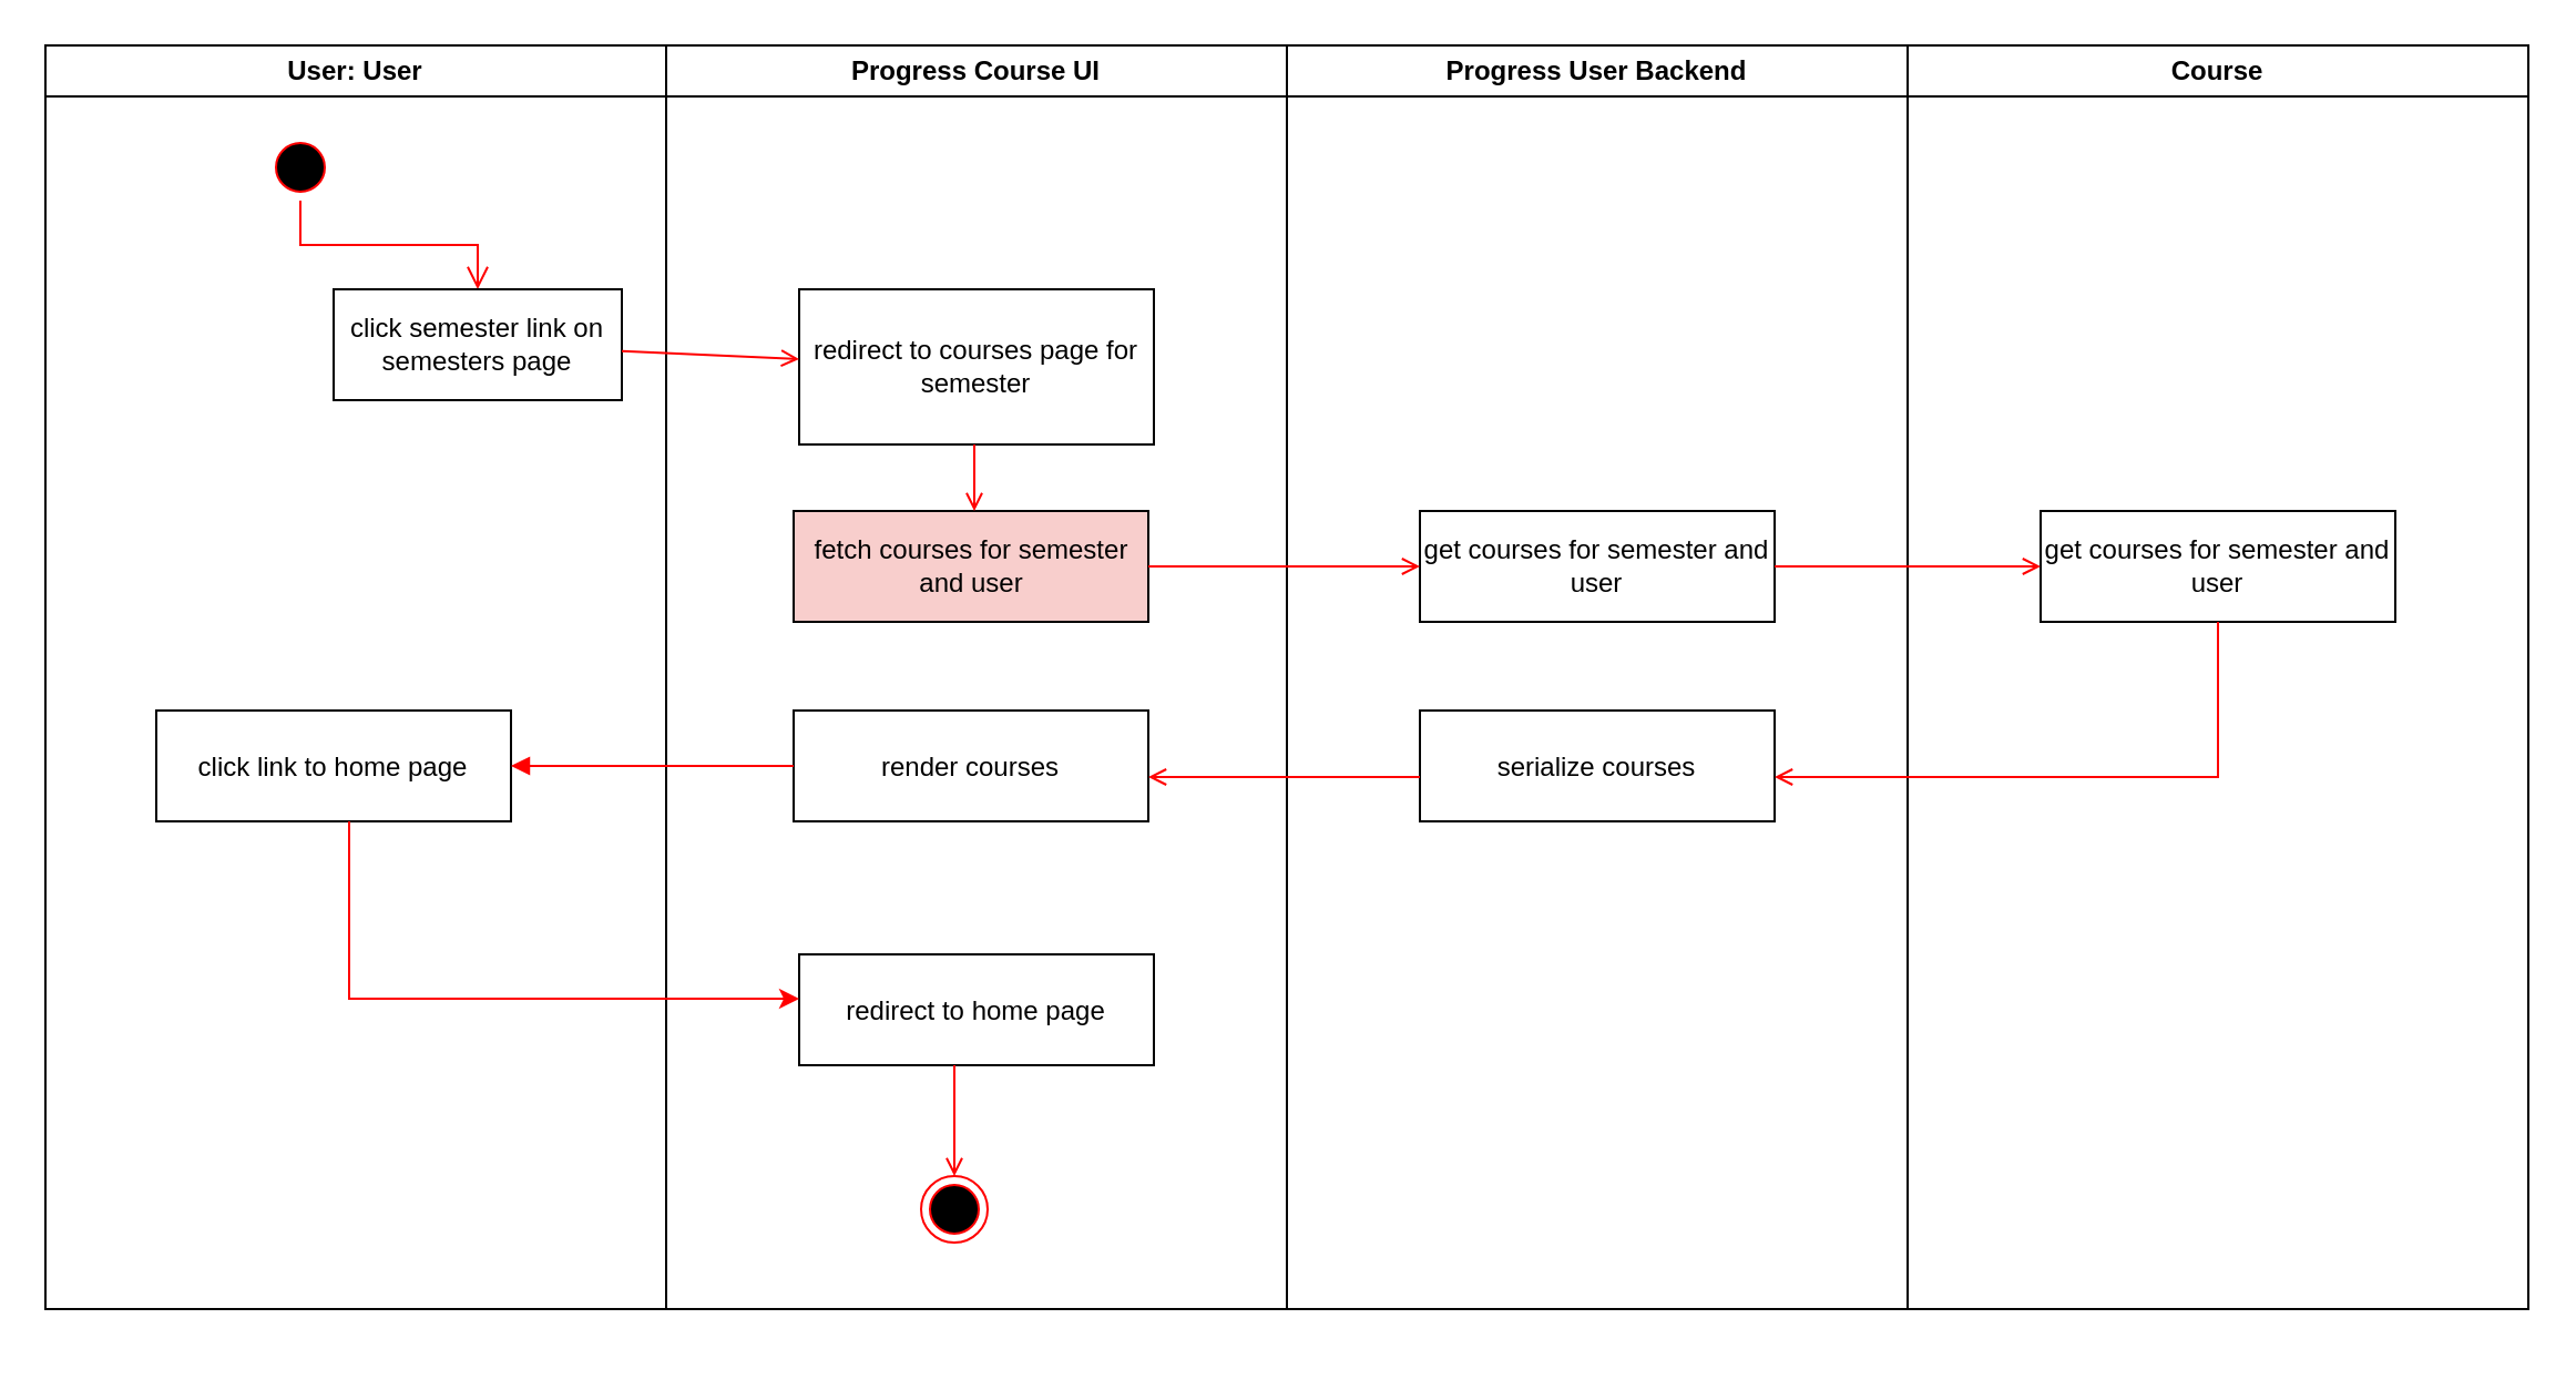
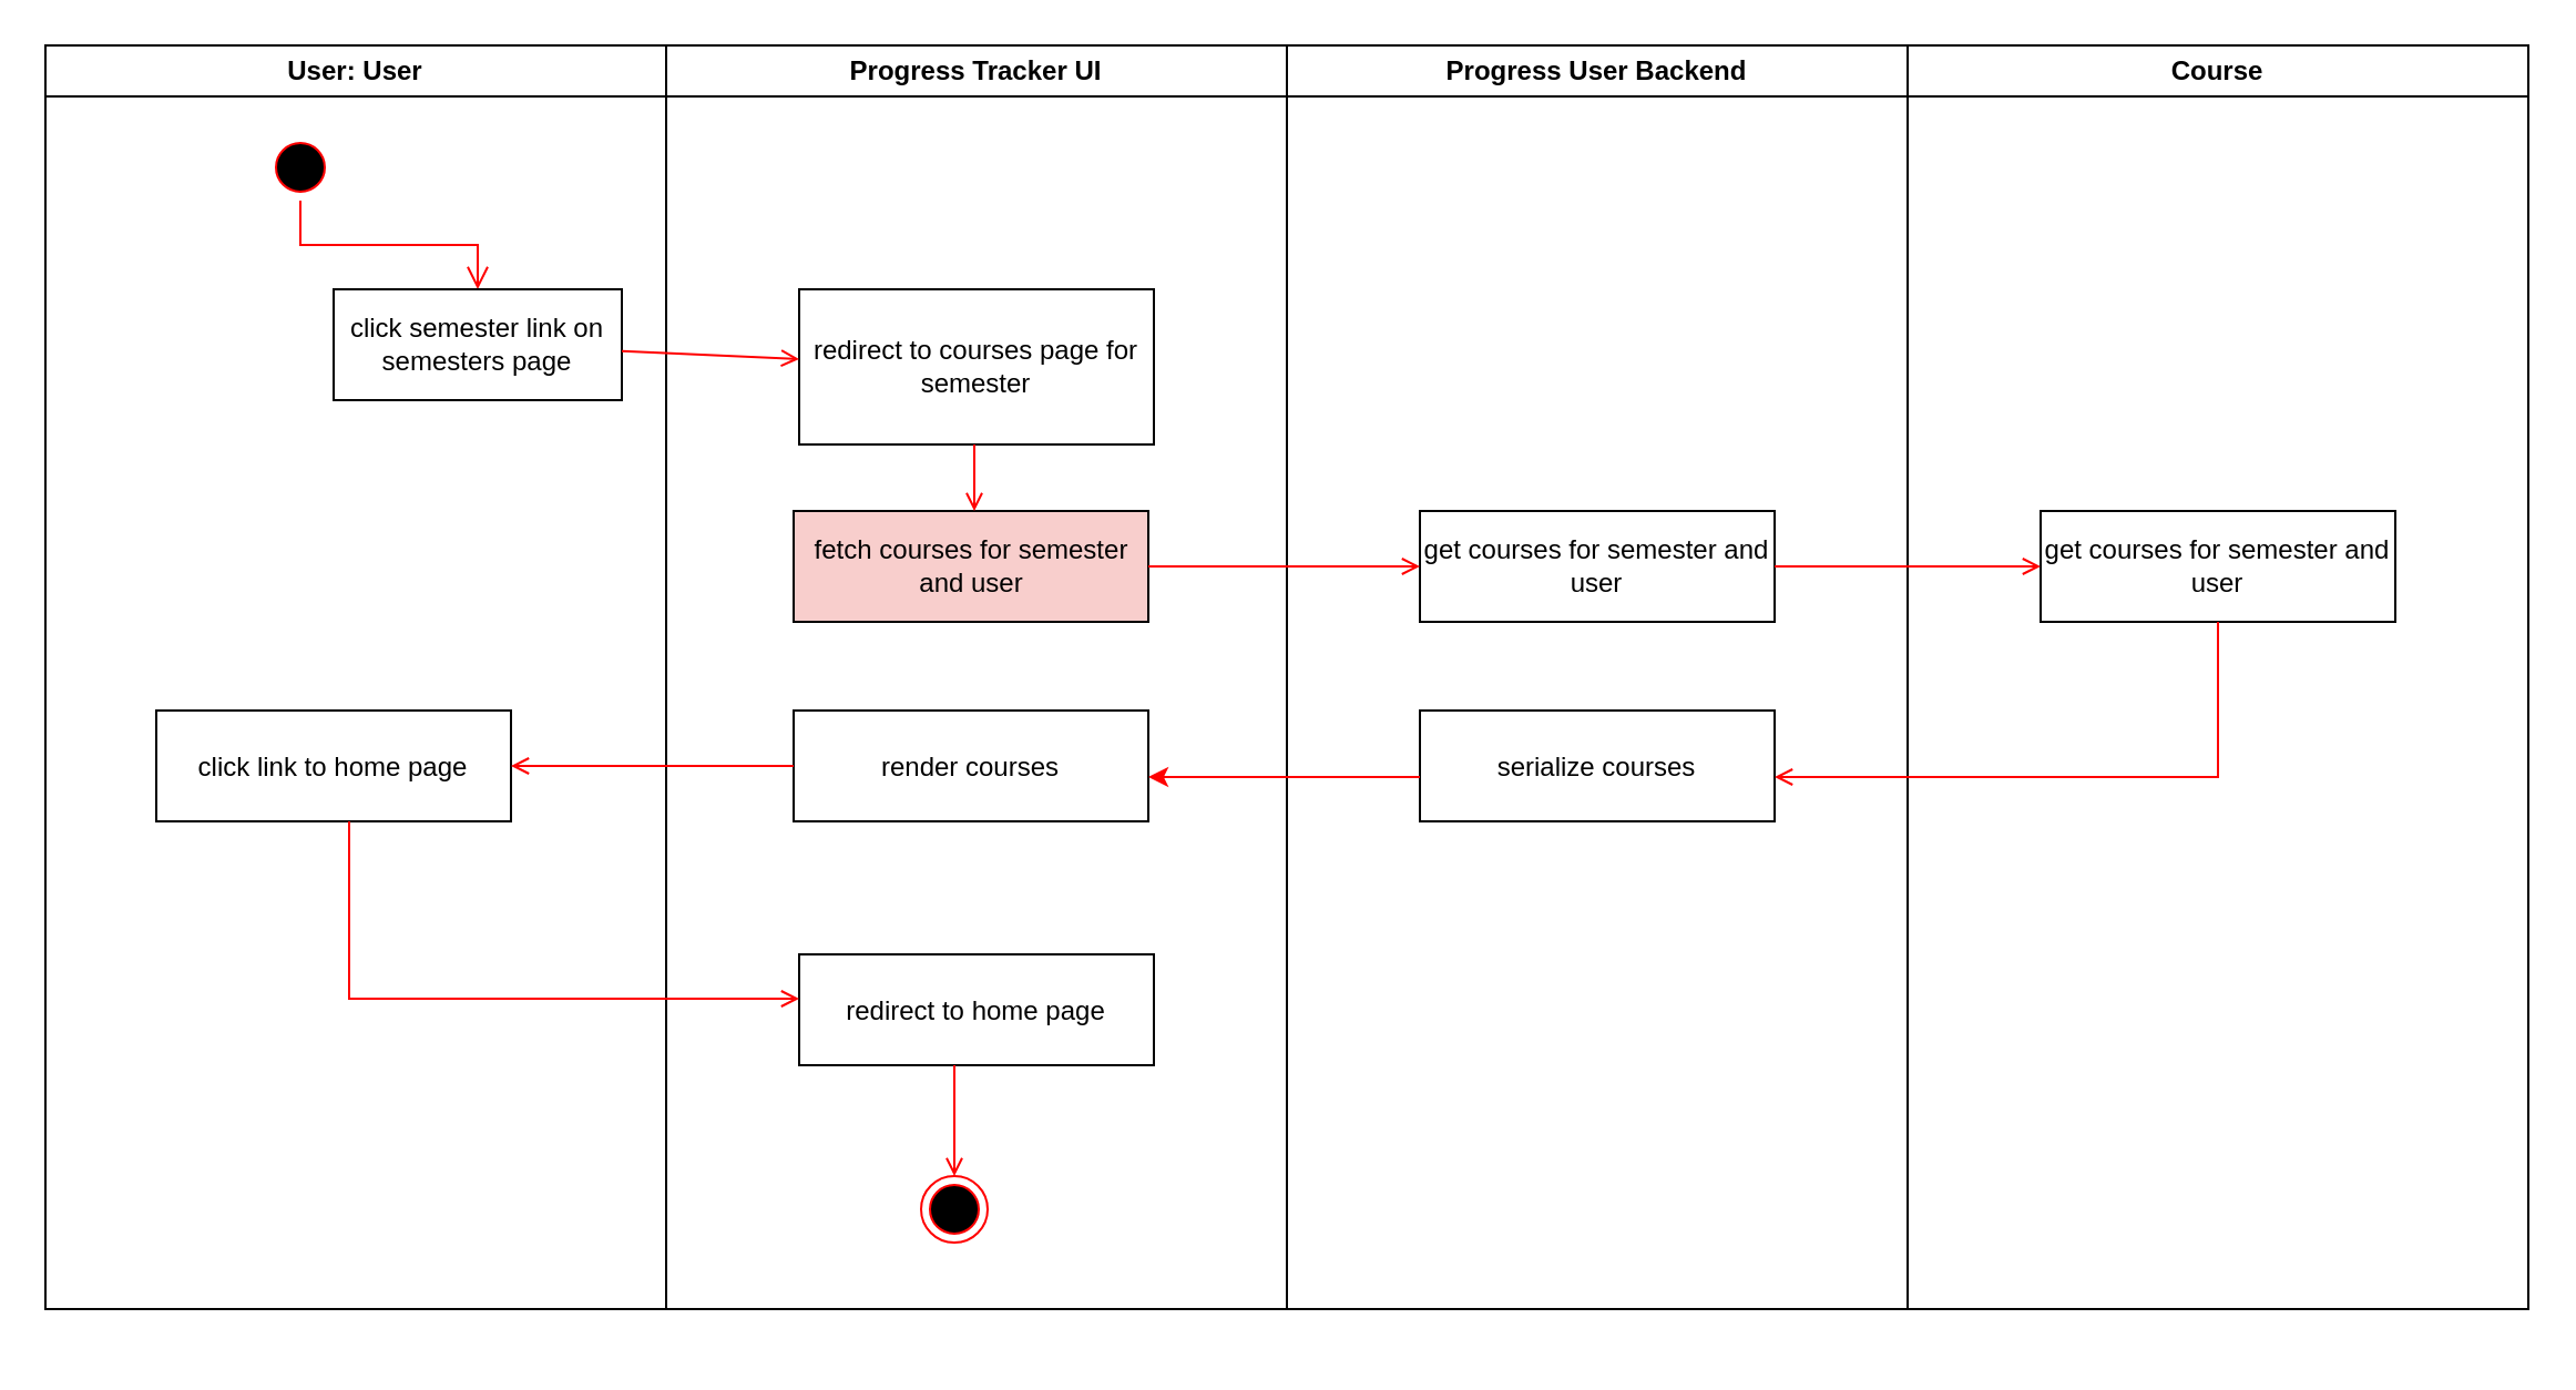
- <mxCell id="7" value="Progress Course UI" style="swimlane;whiteSpace=wrap" parent="1" vertex="1"><mxGeometry x="300" y="20" width="280" height="570" as="geometry" /></mxCell>
+ <mxCell id="7" value="Progress Tracker UI" style="swimlane;whiteSpace=wrap" parent="1" vertex="1"><mxGeometry x="300" y="20" width="280" height="570" as="geometry" /></mxCell>
- <mxCell id="25" value="" style="endArrow=block;strokeColor=#FF0000;endFill=1;rounded=0;jumpStyle=arc;edgeStyle=elbowEdgeStyle;" parent="1" source="11" target="6" edge="1"><mxGeometry relative="1" as="geometry"><mxPoint x="352.5" y="390" as="sourcePoint" /><mxPoint x="230" y="390" as="targetPoint" /><Array as="points"><mxPoint x="300" y="345" /><mxPoint x="342" y="490" /><mxPoint x="372" y="460" /><mxPoint x="282" y="490" /><mxPoint x="332" y="480" /></Array></mxGeometry></mxCell>
+ <mxCell id="25" value="" style="endArrow=open;strokeColor=#FF0000;endFill=1;rounded=0;jumpStyle=arc;edgeStyle=elbowEdgeStyle;" parent="1" source="11" target="6" edge="1"><mxGeometry relative="1" as="geometry"><mxPoint x="352.5" y="390" as="sourcePoint" /><mxPoint x="230" y="390" as="targetPoint" /><Array as="points"><mxPoint x="300" y="345" /><mxPoint x="342" y="490" /><mxPoint x="372" y="460" /><mxPoint x="282" y="490" /><mxPoint x="332" y="480" /></Array></mxGeometry></mxCell>
- <mxCell id="24" value="" style="endArrow=open;strokeColor=#FF0000;endFill=1;rounded=0;jumpStyle=arc;edgeStyle=elbowEdgeStyle;" parent="1" source="17" target="11" edge="1"><mxGeometry relative="1" as="geometry"><mxPoint x="629.5" y="400" as="sourcePoint" /><mxPoint x="429.5" y="470" as="targetPoint" /><Array as="points"><mxPoint x="580" y="350" /><mxPoint x="629.5" y="450" /><mxPoint x="659.5" y="420" /><mxPoint x="569.5" y="450" /><mxPoint x="619.5" y="440" /></Array></mxGeometry></mxCell>
+ <mxCell id="24" value="" style="endArrow=classic;strokeColor=#FF0000;endFill=1;rounded=0;jumpStyle=arc;edgeStyle=elbowEdgeStyle;" parent="1" source="17" target="11" edge="1"><mxGeometry relative="1" as="geometry"><mxPoint x="629.5" y="400" as="sourcePoint" /><mxPoint x="429.5" y="470" as="targetPoint" /><Array as="points"><mxPoint x="580" y="350" /><mxPoint x="629.5" y="450" /><mxPoint x="659.5" y="420" /><mxPoint x="569.5" y="450" /><mxPoint x="619.5" y="440" /></Array></mxGeometry></mxCell>
- <mxCell id="26" value="" style="endArrow=classic;strokeColor=#FF0000;endFill=1;rounded=0;jumpStyle=arc;edgeStyle=elbowEdgeStyle;" parent="1" source="6" target="12" edge="1"><mxGeometry relative="1" as="geometry"><mxPoint x="176" y="400" as="sourcePoint" /><mxPoint x="86.5" y="460" as="targetPoint" /><Array as="points"><mxPoint x="157" y="450" /><mxPoint x="198.5" y="605" /><mxPoint x="228.5" y="575" /><mxPoint x="138.5" y="605" /><mxPoint x="188.5" y="595" /></Array></mxGeometry></mxCell>
+ <mxCell id="26" value="" style="endArrow=open;strokeColor=#FF0000;endFill=1;rounded=0;jumpStyle=arc;edgeStyle=elbowEdgeStyle;" parent="1" source="6" target="12" edge="1"><mxGeometry relative="1" as="geometry"><mxPoint x="176" y="400" as="sourcePoint" /><mxPoint x="86.5" y="460" as="targetPoint" /><Array as="points"><mxPoint x="157" y="450" /><mxPoint x="198.5" y="605" /><mxPoint x="228.5" y="575" /><mxPoint x="138.5" y="605" /><mxPoint x="188.5" y="595" /></Array></mxGeometry></mxCell>
